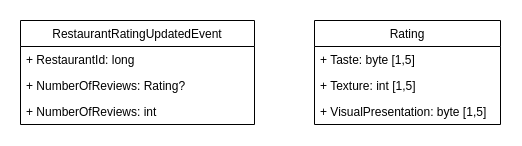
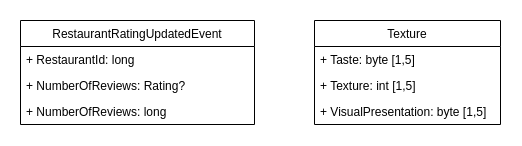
- <mxCell id="6" value="Rating" style="swimlane;fontStyle=0;childLayout=stackLayout;horizontal=1;startSize=26;fillColor=none;horizontalStack=0;resizeParent=1;resizeParentMax=0;resizeLast=0;collapsible=1;marginBottom=0;" vertex="1" parent="1"><mxGeometry x="314" y="20" width="186" height="104" as="geometry" /></mxCell>
+ <mxCell id="6" value="Texture" style="swimlane;fontStyle=0;childLayout=stackLayout;horizontal=1;startSize=26;fillColor=none;horizontalStack=0;resizeParent=1;resizeParentMax=0;resizeLast=0;collapsible=1;marginBottom=0;" vertex="1" parent="1"><mxGeometry x="314" y="20" width="186" height="104" as="geometry" /></mxCell>
- <mxCell id="5" value="+ NumberOfReviews: int" style="text;strokeColor=none;fillColor=none;align=left;verticalAlign=top;spacingLeft=4;spacingRight=4;overflow=hidden;rotatable=0;points=[[0,0.5],[1,0.5]];portConstraint=eastwest;" vertex="1" parent="2"><mxGeometry y="78" width="234" height="26" as="geometry" /></mxCell>
+ <mxCell id="5" value="+ NumberOfReviews: long" style="text;strokeColor=none;fillColor=none;align=left;verticalAlign=top;spacingLeft=4;spacingRight=4;overflow=hidden;rotatable=0;points=[[0,0.5],[1,0.5]];portConstraint=eastwest;" vertex="1" parent="2"><mxGeometry y="78" width="234" height="26" as="geometry" /></mxCell>
